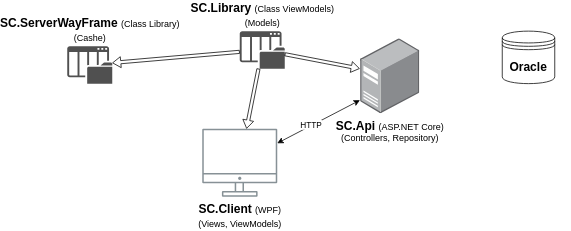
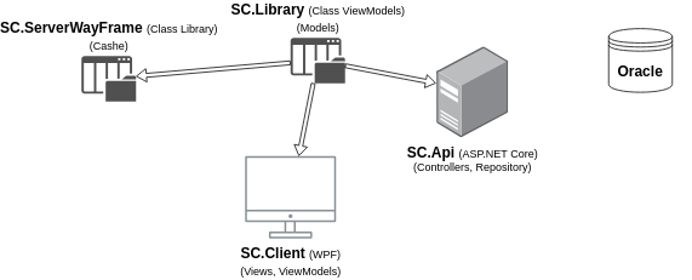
- <mxCell id="5" value="&lt;font style=&quot;font-size: 16px;&quot;&gt;&lt;b&gt;Oracle&lt;/b&gt;&lt;/font&gt;" style="shape=datastore;whiteSpace=wrap;html=1;" parent="1" vertex="1"><mxGeometry x="600" y="20" width="70" height="70" as="geometry" /></mxCell>
+ <mxCell id="5" value="&lt;font style=&quot;font-size: 16px;&quot;&gt;&lt;b&gt;Oracle&lt;/b&gt;&lt;/font&gt;" style="shape=datastore;whiteSpace=wrap;html=1;" parent="1" vertex="1"><mxGeometry x="600" y="10" width="70" height="70" as="geometry" /></mxCell>
- <mxCell id="7" style="rounded=0;orthogonalLoop=1;jettySize=auto;html=1;exitX=-0.009;exitY=0.821;exitDx=0;exitDy=0;exitPerimeter=0;startArrow=classic;startFill=1;" parent="1" source="3" target="2" edge="1"><mxGeometry relative="1" as="geometry"><mxPoint x="561" y="17" as="sourcePoint" /><mxPoint x="498" y="57" as="targetPoint" /></mxGeometry></mxCell>
- <mxCell id="8" value="HTTP" style="edgeLabel;html=1;align=center;verticalAlign=middle;resizable=0;points=[];" parent="7" vertex="1" connectable="0"><mxGeometry x="0.18" y="-2" relative="1" as="geometry"><mxPoint as="offset" /></mxGeometry></mxCell>
